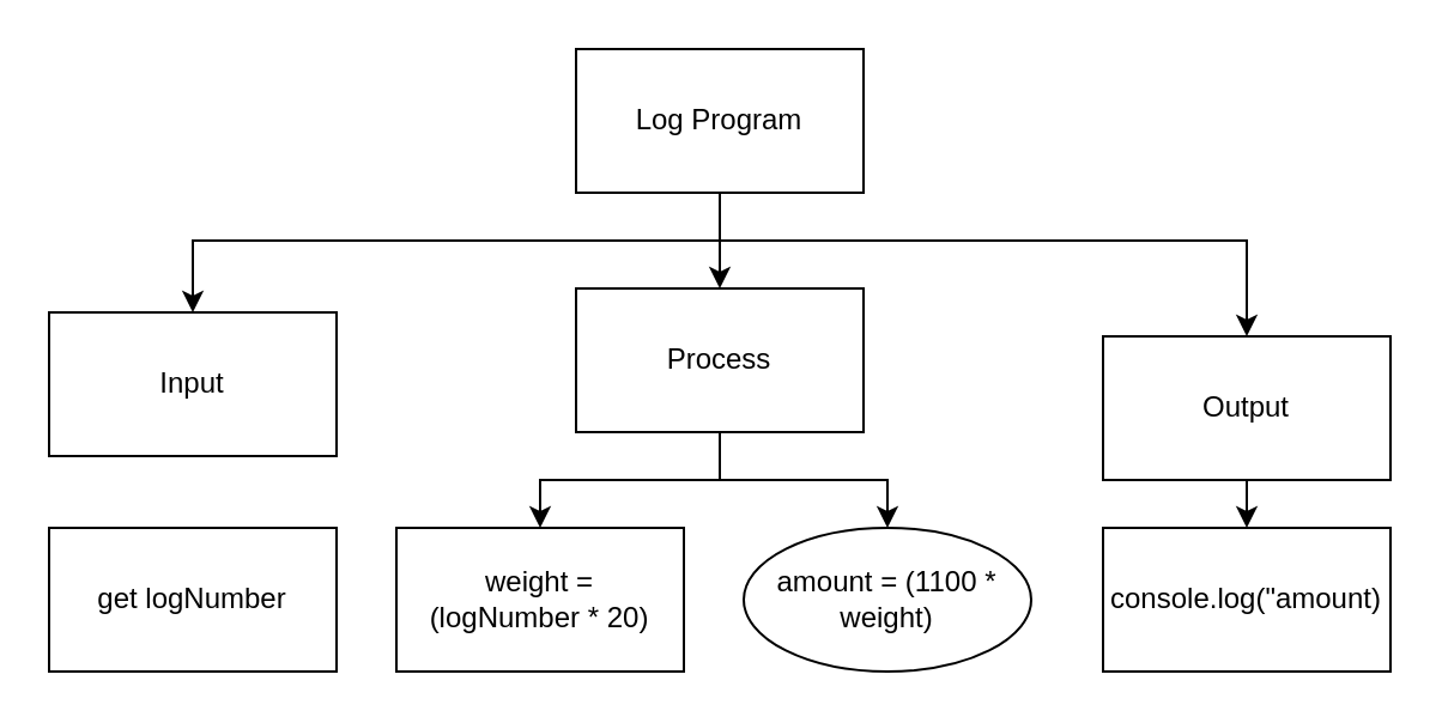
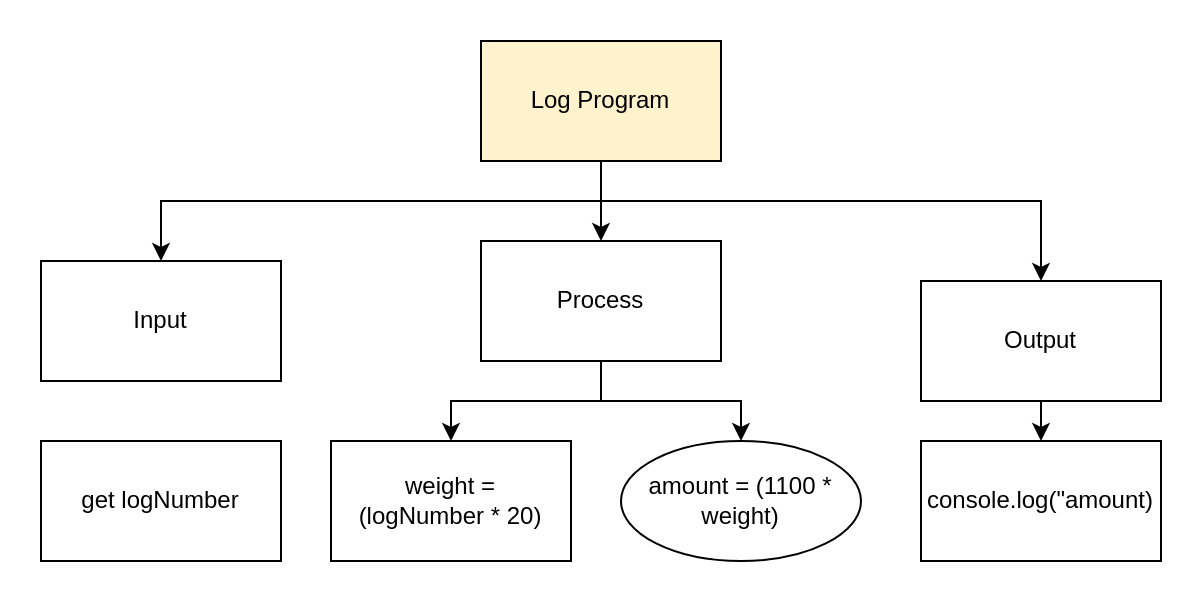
- <mxCell id="6" value="Log Program" style="rounded=0;whiteSpace=wrap;html=1;" parent="1" vertex="1"><mxGeometry x="240" y="20" width="120" height="60" as="geometry" /></mxCell>
+ <mxCell id="6" value="Log Program" style="rounded=0;whiteSpace=wrap;html=1;fillColor=#fff2cc;" parent="1" vertex="1"><mxGeometry x="240" y="20" width="120" height="60" as="geometry" /></mxCell>
